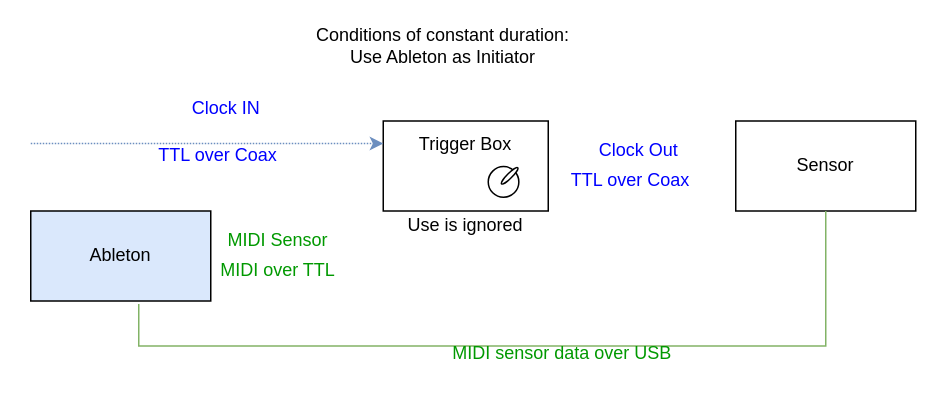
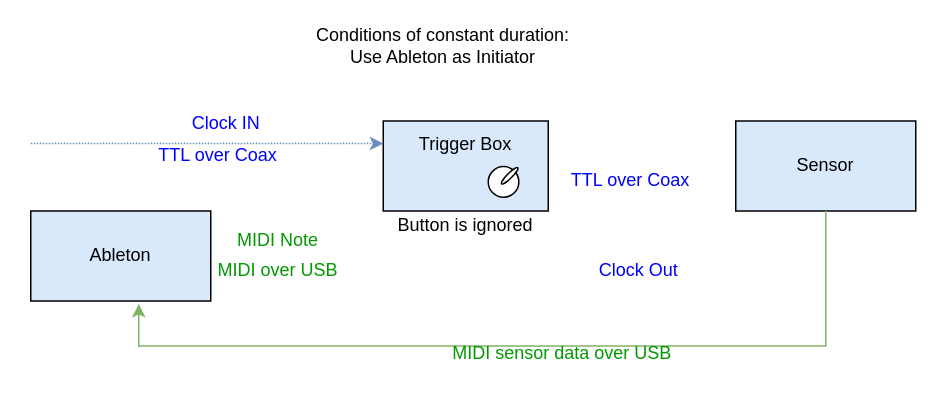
- <mxCell id="16" value="Clock IN" style="text;html=1;align=center;verticalAlign=middle;resizable=0;points=[];autosize=1;fontColor=#0000FF;" parent="1" vertex="1"><mxGeometry x="120" y="62" width="60" height="20" as="geometry" /></mxCell>
+ <mxCell id="16" value="Clock IN" style="text;html=1;align=center;verticalAlign=middle;resizable=0;points=[];autosize=1;fontColor=#0000FF;" parent="1" vertex="1"><mxGeometry x="120" y="72" width="60" height="20" as="geometry" /></mxCell>
- <mxCell id="12" value="Clock Out" style="text;html=1;align=center;verticalAlign=middle;resizable=0;points=[];autosize=1;fontColor=#0000FF;" parent="1" vertex="1"><mxGeometry x="390" y="90" width="70" height="20" as="geometry" /></mxCell>
+ <mxCell id="12" value="Clock Out" style="text;html=1;align=center;verticalAlign=middle;resizable=0;points=[];autosize=1;fontColor=#0000FF;" parent="1" vertex="1"><mxGeometry x="390" y="170" width="70" height="20" as="geometry" /></mxCell>
- <mxCell id="4" value="Trigger Box&lt;br&gt;&lt;br&gt;&lt;br&gt;" style="rounded=0;whiteSpace=wrap;html=1;" parent="1" vertex="1"><mxGeometry x="255" y="80" width="110" height="60" as="geometry" /></mxCell>
+ <mxCell id="4" value="Trigger Box&lt;br&gt;&lt;br&gt;&lt;br&gt;" style="rounded=0;whiteSpace=wrap;html=1;fillColor=#dae8fc;" parent="1" vertex="1"><mxGeometry x="255" y="80" width="110" height="60" as="geometry" /></mxCell>
- <mxCell id="2" value="Sensor" style="rounded=0;whiteSpace=wrap;html=1;" parent="1" vertex="1"><mxGeometry x="490" y="80" width="120" height="60" as="geometry" /></mxCell>
+ <mxCell id="2" value="Sensor" style="rounded=0;whiteSpace=wrap;html=1;fillColor=#dae8fc;" parent="1" vertex="1"><mxGeometry x="490" y="80" width="120" height="60" as="geometry" /></mxCell>
- <mxCell id="10" value="&lt;font color=&quot;#000000&quot;&gt;Use is ignored&lt;/font&gt;" style="text;html=1;strokeColor=none;fillColor=none;align=center;verticalAlign=middle;whiteSpace=wrap;rounded=0;fontColor=#0000FF;" parent="1" vertex="1"><mxGeometry x="260" y="140" width="100" height="20" as="geometry" /></mxCell>
+ <mxCell id="10" value="&lt;font color=&quot;#000000&quot;&gt;Button is ignored&lt;/font&gt;" style="text;html=1;strokeColor=none;fillColor=none;align=center;verticalAlign=middle;whiteSpace=wrap;rounded=0;fontColor=#0000FF;" parent="1" vertex="1"><mxGeometry x="260" y="140" width="100" height="20" as="geometry" /></mxCell>
- <mxCell id="13" value="MIDI Sensor" style="text;html=1;strokeColor=none;fillColor=none;align=center;verticalAlign=middle;whiteSpace=wrap;rounded=0;fontColor=#009900;" parent="1" vertex="1"><mxGeometry x="130" y="150" width="110" height="20" as="geometry" /></mxCell>
+ <mxCell id="13" value="MIDI Note" style="text;html=1;strokeColor=none;fillColor=none;align=center;verticalAlign=middle;whiteSpace=wrap;rounded=0;fontColor=#009900;" parent="1" vertex="1"><mxGeometry x="130" y="150" width="110" height="20" as="geometry" /></mxCell>
- <mxCell id="8" value="MIDI over TTL" style="text;html=1;strokeColor=none;fillColor=none;align=center;verticalAlign=middle;whiteSpace=wrap;rounded=0;fontColor=#009900;" parent="1" vertex="1"><mxGeometry x="130" y="170" width="110" height="20" as="geometry" /></mxCell>
+ <mxCell id="8" value="MIDI over USB" style="text;html=1;strokeColor=none;fillColor=none;align=center;verticalAlign=middle;whiteSpace=wrap;rounded=0;fontColor=#009900;" parent="1" vertex="1"><mxGeometry x="130" y="170" width="110" height="20" as="geometry" /></mxCell>
- <mxCell id="17" style="edgeStyle=orthogonalEdgeStyle;rounded=0;orthogonalLoop=1;jettySize=auto;html=1;exitX=0.5;exitY=1;exitDx=0;exitDy=0;fillColor=#d5e8d4;strokeColor=#82b366;startArrow=none;startFill=0;endArrow=none;endFill=1;entryX=0.6;entryY=1.033;entryDx=0;entryDy=0;entryPerimeter=0;" edge="1" parent="1" source="2" target="3"><mxGeometry relative="1" as="geometry"><Array as="points"><mxPoint x="550" y="230" /><mxPoint x="92" y="230" /></Array><mxPoint x="515" y="185" as="sourcePoint" /><mxPoint x="90" y="230" as="targetPoint" /></mxGeometry></mxCell>
+ <mxCell id="17" style="edgeStyle=orthogonalEdgeStyle;rounded=0;orthogonalLoop=1;jettySize=auto;html=1;exitX=0.5;exitY=1;exitDx=0;exitDy=0;fillColor=#d5e8d4;strokeColor=#82b366;startArrow=none;startFill=0;endArrow=classic;endFill=1;entryX=0.6;entryY=1.033;entryDx=0;entryDy=0;entryPerimeter=0;" edge="1" parent="1" source="2" target="3"><mxGeometry relative="1" as="geometry"><Array as="points"><mxPoint x="550" y="230" /><mxPoint x="92" y="230" /></Array><mxPoint x="515" y="185" as="sourcePoint" /><mxPoint x="90" y="230" as="targetPoint" /></mxGeometry></mxCell>
